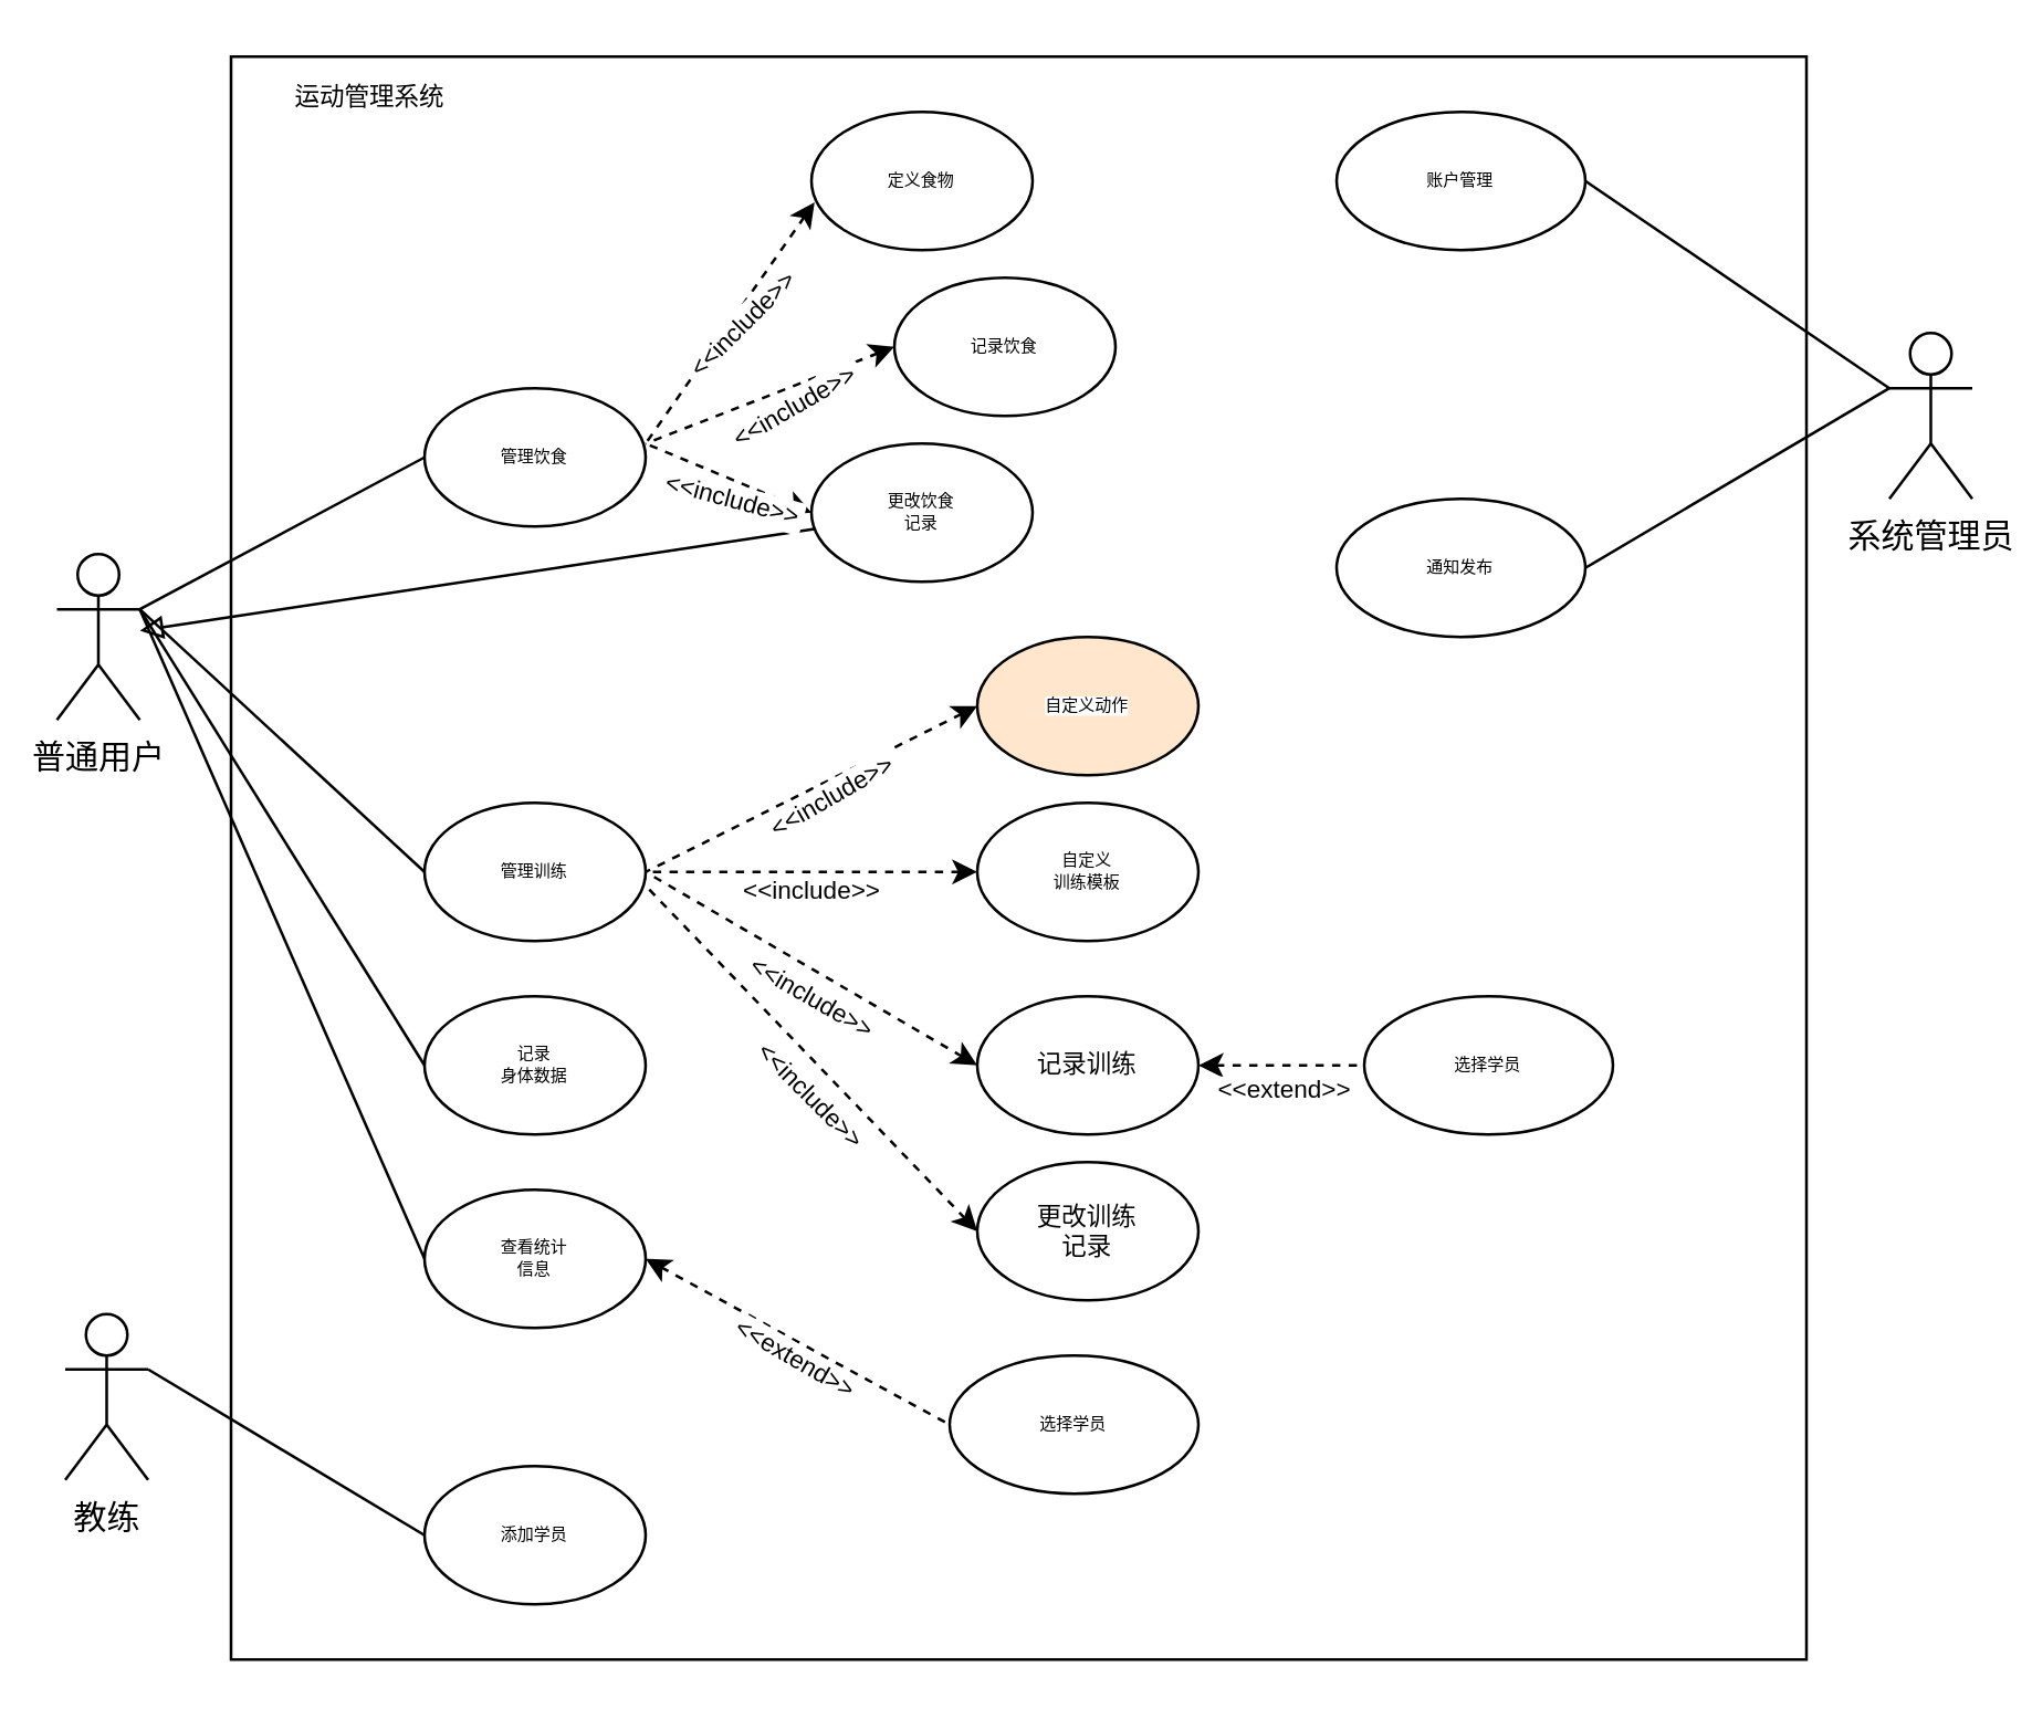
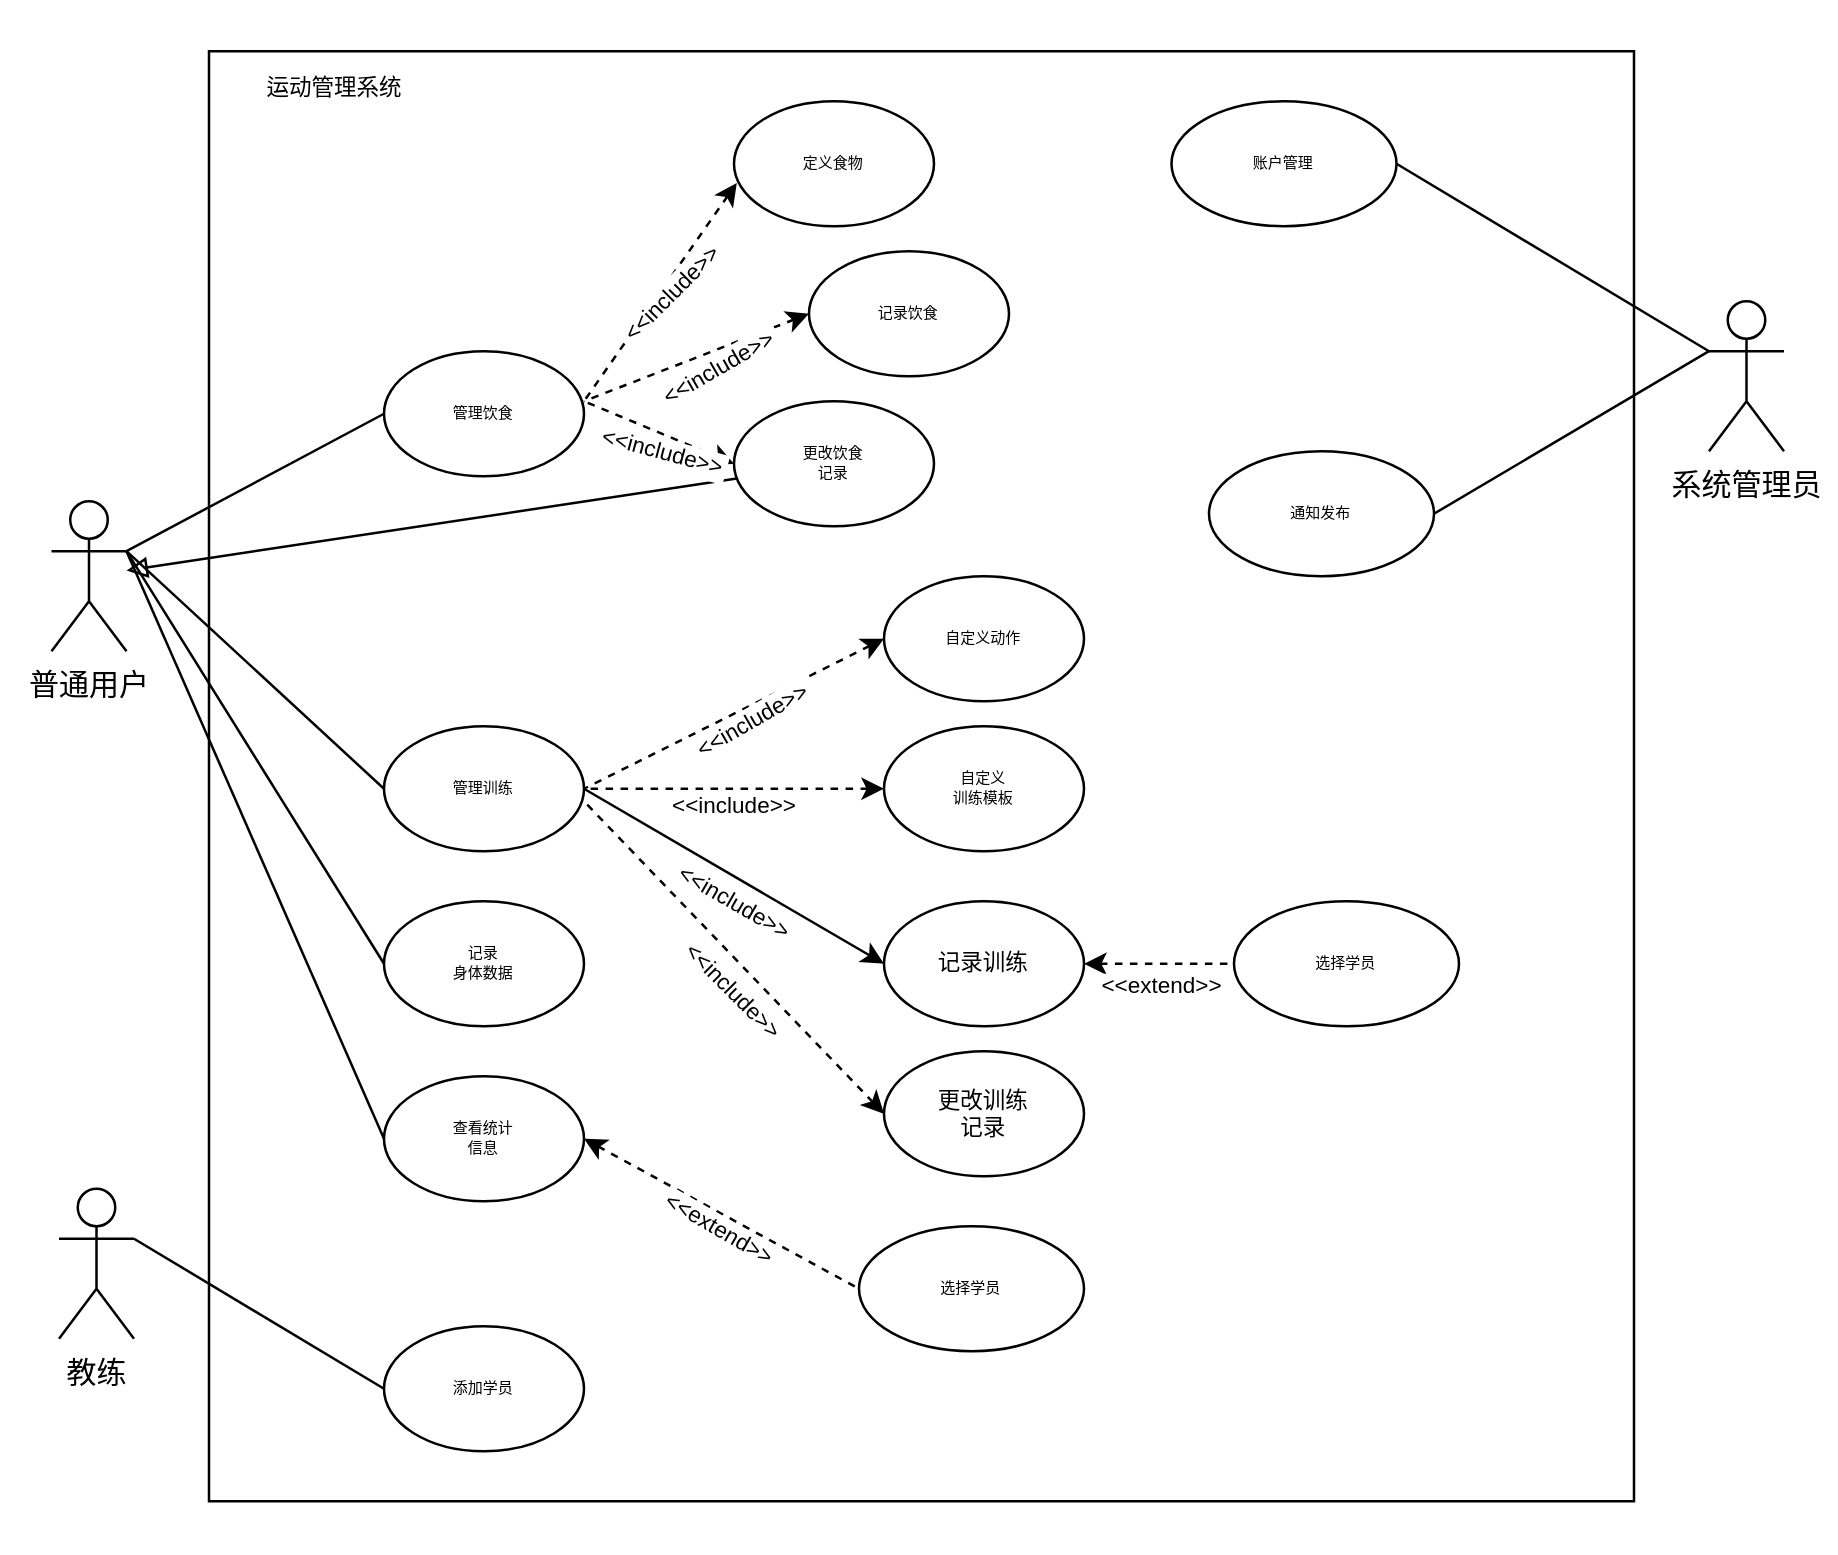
- <mxCell id="47" value="账户管理" style="ellipse;whiteSpace=wrap;fontSize=6;labelBackgroundColor=default;horizontal=1;" vertex="1" parent="1"><mxGeometry x="483" y="40" width="90" height="50" as="geometry" /></mxCell>
+ <mxCell id="47" value="账户管理" style="ellipse;whiteSpace=wrap;fontSize=6;labelBackgroundColor=default;horizontal=1;" vertex="1" parent="1"><mxGeometry x="468" y="40" width="90" height="50" as="geometry" /></mxCell>
- <mxCell id="13" value="自定义动作" style="ellipse;whiteSpace=wrap;fontSize=6;labelBackgroundColor=default;horizontal=1;fillColor=#ffe6cc;" vertex="1" parent="1"><mxGeometry x="353" y="230" width="80" height="50" as="geometry" /></mxCell>
+ <mxCell id="13" value="自定义动作" style="ellipse;whiteSpace=wrap;fontSize=6;labelBackgroundColor=default;horizontal=1;" vertex="1" parent="1"><mxGeometry x="353" y="230" width="80" height="50" as="geometry" /></mxCell>
- <mxCell id="14" value="" style="endArrow=none;html=1;strokeWidth=1;rounded=0;fontSize=9;dashed=1;startArrow=classic;startFill=1;entryX=1;entryY=0.5;entryDx=0;entryDy=0;exitX=0;exitY=0.5;exitDx=0;exitDy=0;" edge="1" parent="1" source="6" target="4"><mxGeometry width="50" height="50" relative="1" as="geometry"><mxPoint x="233" y="380" as="sourcePoint" /><mxPoint x="283" y="330" as="targetPoint" /></mxGeometry></mxCell>
+ <mxCell id="14" value="" style="endArrow=none;html=1;strokeWidth=1;rounded=0;fontSize=9;dashed=0;startArrow=classic;startFill=1;entryX=1;entryY=0.5;entryDx=0;entryDy=0;exitX=0;exitY=0.5;exitDx=0;exitDy=0;" edge="1" parent="1" source="6" target="4"><mxGeometry width="50" height="50" relative="1" as="geometry"><mxPoint x="233" y="380" as="sourcePoint" /><mxPoint x="283" y="330" as="targetPoint" /></mxGeometry></mxCell>
